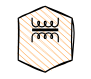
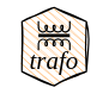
+ <mxCell id="4" value="trafo" style="text;html=1;strokeColor=none;fillColor=none;align=center;verticalAlign=middle;whiteSpace=wrap;rounded=0;fontFamily=Garamond;fontStyle=2;fontSize=35;fontColor=#000000;shadow=0;" parent="1" vertex="1"><mxGeometry x="45" y="70" width="60" height="30" as="geometry" /></mxCell>
